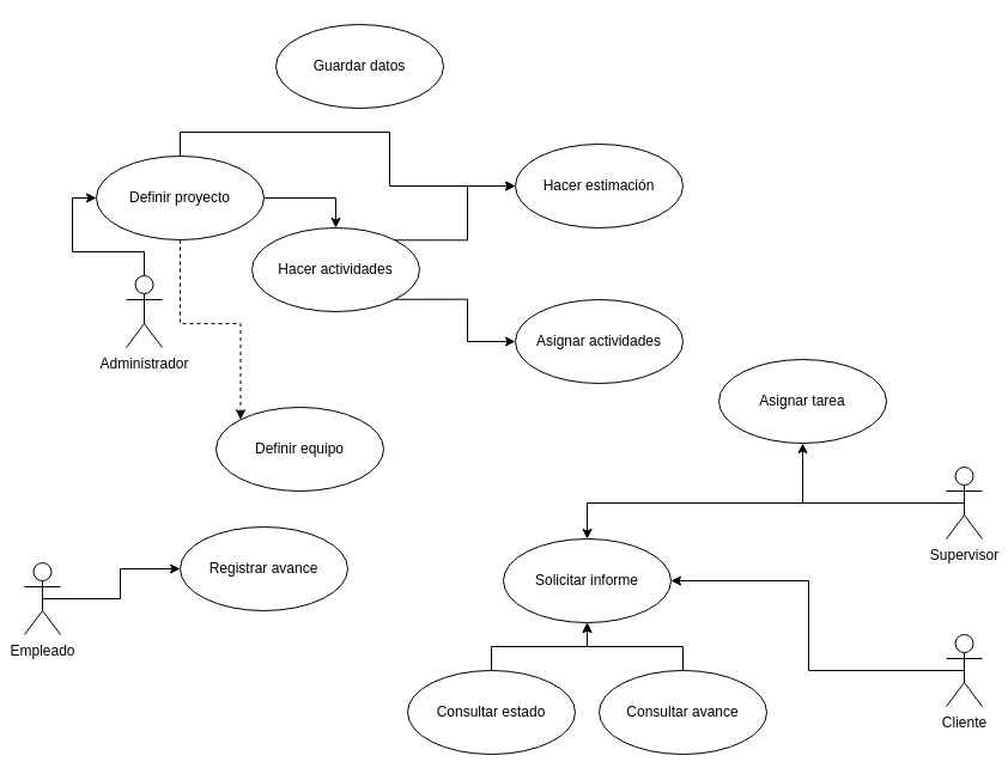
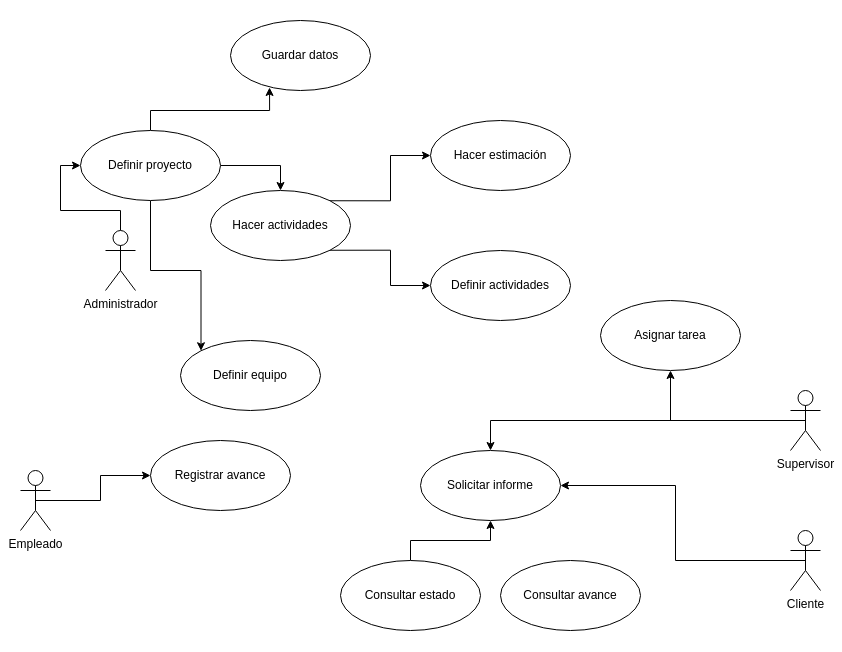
- <mxCell id="11" style="edgeStyle=orthogonalEdgeStyle;rounded=0;orthogonalLoop=1;jettySize=auto;html=1;exitX=0.5;exitY=0;exitDx=0;exitDy=0;" parent="1" source="14" target="20" edge="1"><mxGeometry relative="1" as="geometry" /></mxCell>
+ <mxCell id="11" style="edgeStyle=orthogonalEdgeStyle;rounded=0;orthogonalLoop=1;jettySize=auto;html=1;exitX=0.5;exitY=0;exitDx=0;exitDy=0;entryX=0.279;entryY=0.957;entryDx=0;entryDy=0;entryPerimeter=0;" parent="1" source="14" target="28" edge="1"><mxGeometry relative="1" as="geometry" /></mxCell>
- <mxCell id="13" style="edgeStyle=orthogonalEdgeStyle;rounded=0;orthogonalLoop=1;jettySize=auto;html=1;exitX=0.5;exitY=1;exitDx=0;exitDy=0;entryX=0;entryY=0;entryDx=0;entryDy=0;dashed=1;" edge="1" parent="1" source="14" target="15"><mxGeometry relative="1" as="geometry" /></mxCell>
+ <mxCell id="13" style="edgeStyle=orthogonalEdgeStyle;rounded=0;orthogonalLoop=1;jettySize=auto;html=1;exitX=0.5;exitY=1;exitDx=0;exitDy=0;entryX=0;entryY=0;entryDx=0;entryDy=0;" edge="1" parent="1" source="14" target="15"><mxGeometry relative="1" as="geometry" /></mxCell>
- <mxCell id="19" value="Asignar actividades" style="ellipse;whiteSpace=wrap;html=1;" parent="1" vertex="1"><mxGeometry x="430" y="250" width="140" height="70" as="geometry" /></mxCell>
+ <mxCell id="19" value="Definir actividades" style="ellipse;whiteSpace=wrap;html=1;" parent="1" vertex="1"><mxGeometry x="430" y="250" width="140" height="70" as="geometry" /></mxCell>
- <mxCell id="23" style="edgeStyle=orthogonalEdgeStyle;rounded=0;orthogonalLoop=1;jettySize=auto;html=1;exitX=0.5;exitY=0;exitDx=0;exitDy=0;entryX=0.5;entryY=1;entryDx=0;entryDy=0;" parent="1" source="24" target="27" edge="1"><mxGeometry relative="1" as="geometry" /></mxCell>
